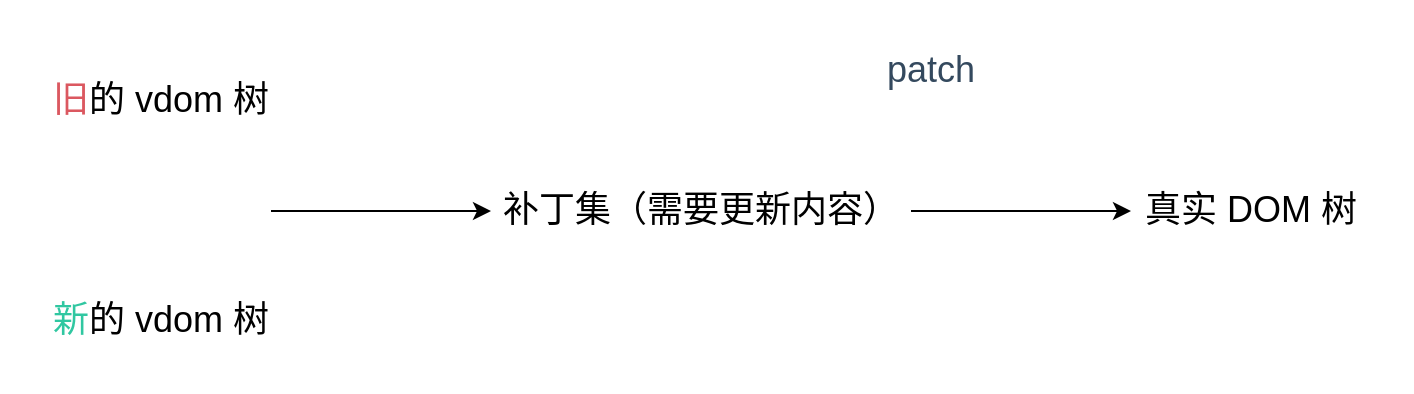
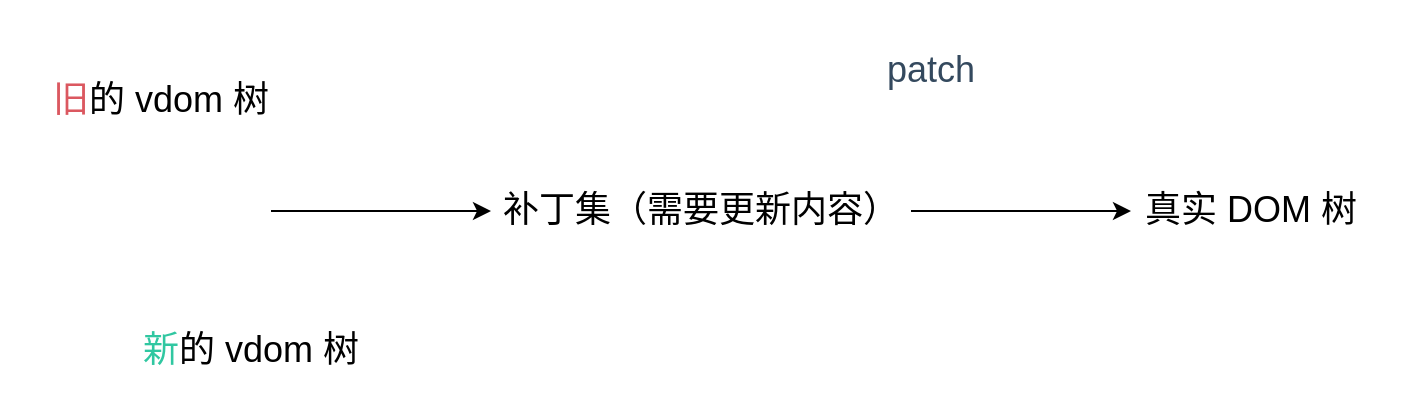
- <mxCell id="3" value="&lt;font color=&quot;#30c7a1&quot;&gt;新&lt;/font&gt;的 vdom 树" style="text;html=1;align=center;verticalAlign=middle;resizable=0;points=[];autosize=1;strokeColor=none;fillColor=none;fontSize=18;" vertex="1" parent="1"><mxGeometry x="20" y="145" width="120" height="30" as="geometry" /></mxCell>
+ <mxCell id="3" value="&lt;font color=&quot;#30c7a1&quot;&gt;新&lt;/font&gt;的 vdom 树" style="text;html=1;align=center;verticalAlign=middle;resizable=0;points=[];autosize=1;strokeColor=none;fillColor=none;fontSize=18;" vertex="1" parent="1"><mxGeometry x="65" y="160" width="120" height="30" as="geometry" /></mxCell>
